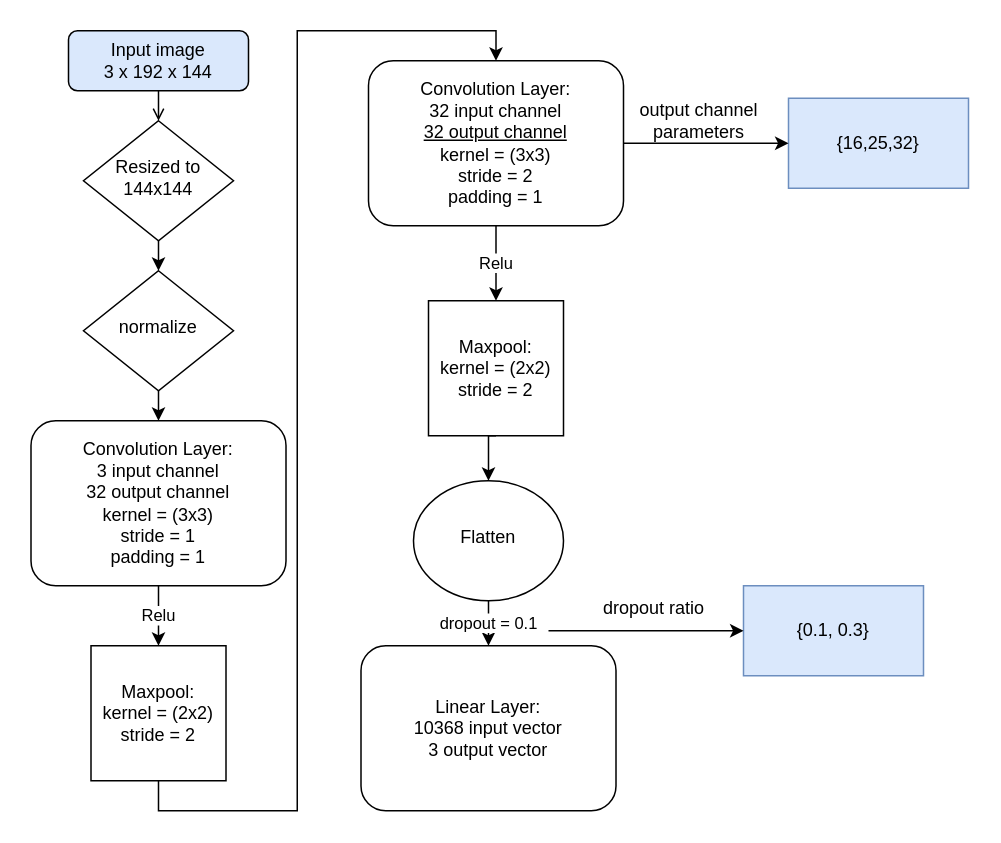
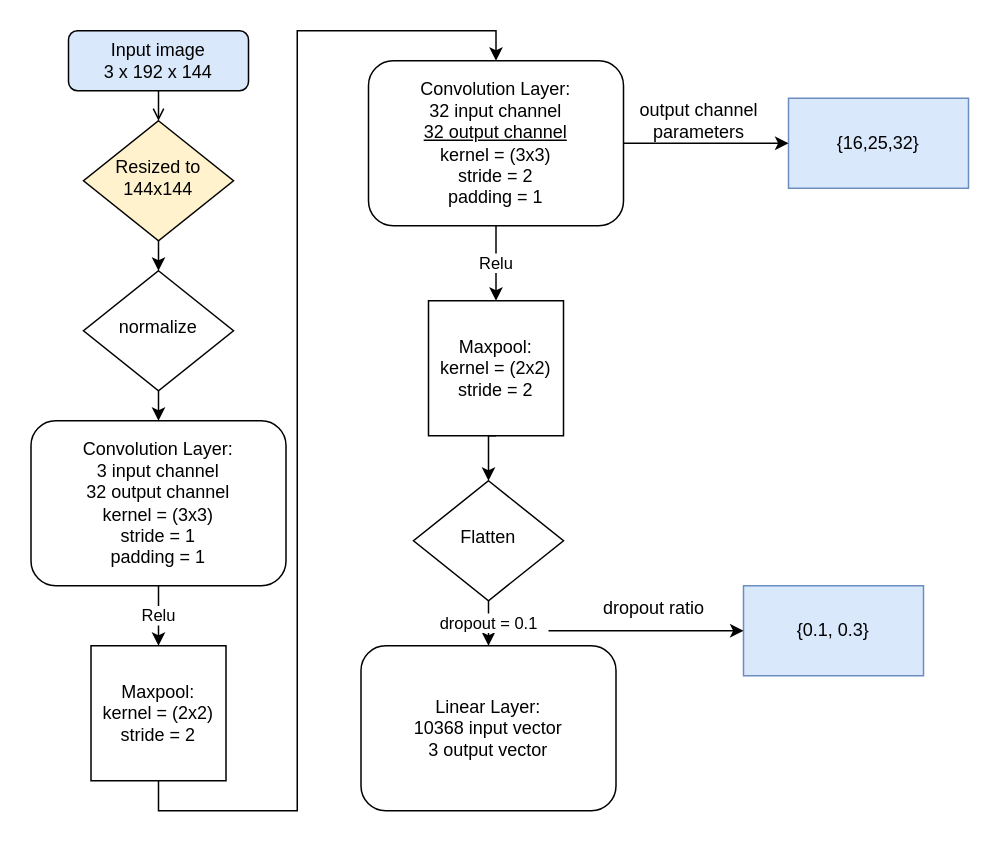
- <mxCell id="5" value="Resized to&lt;br&gt;144x144" style="rhombus;whiteSpace=wrap;html=1;shadow=0;fontFamily=Helvetica;fontSize=12;align=center;strokeWidth=1;spacing=6;spacingTop=-4;" parent="1" vertex="1"><mxGeometry x="55" y="80" width="100" height="80" as="geometry" /></mxCell>
+ <mxCell id="5" value="Resized to&lt;br&gt;144x144" style="rhombus;whiteSpace=wrap;html=1;shadow=0;fontFamily=Helvetica;fontSize=12;align=center;strokeWidth=1;spacing=6;spacingTop=-4;fillColor=#fff2cc;" parent="1" vertex="1"><mxGeometry x="55" y="80" width="100" height="80" as="geometry" /></mxCell>
- <mxCell id="17" value="Flatten" style="ellipse;whiteSpace=wrap;html=1;shadow=0;fontFamily=Helvetica;fontSize=12;align=center;strokeWidth=1;spacing=6;spacingTop=-4;" parent="1" vertex="1"><mxGeometry x="275" y="320" width="100" height="80" as="geometry" /></mxCell>
+ <mxCell id="17" value="Flatten" style="rhombus;whiteSpace=wrap;html=1;shadow=0;fontFamily=Helvetica;fontSize=12;align=center;strokeWidth=1;spacing=6;spacingTop=-4;" parent="1" vertex="1"><mxGeometry x="275" y="320" width="100" height="80" as="geometry" /></mxCell>
